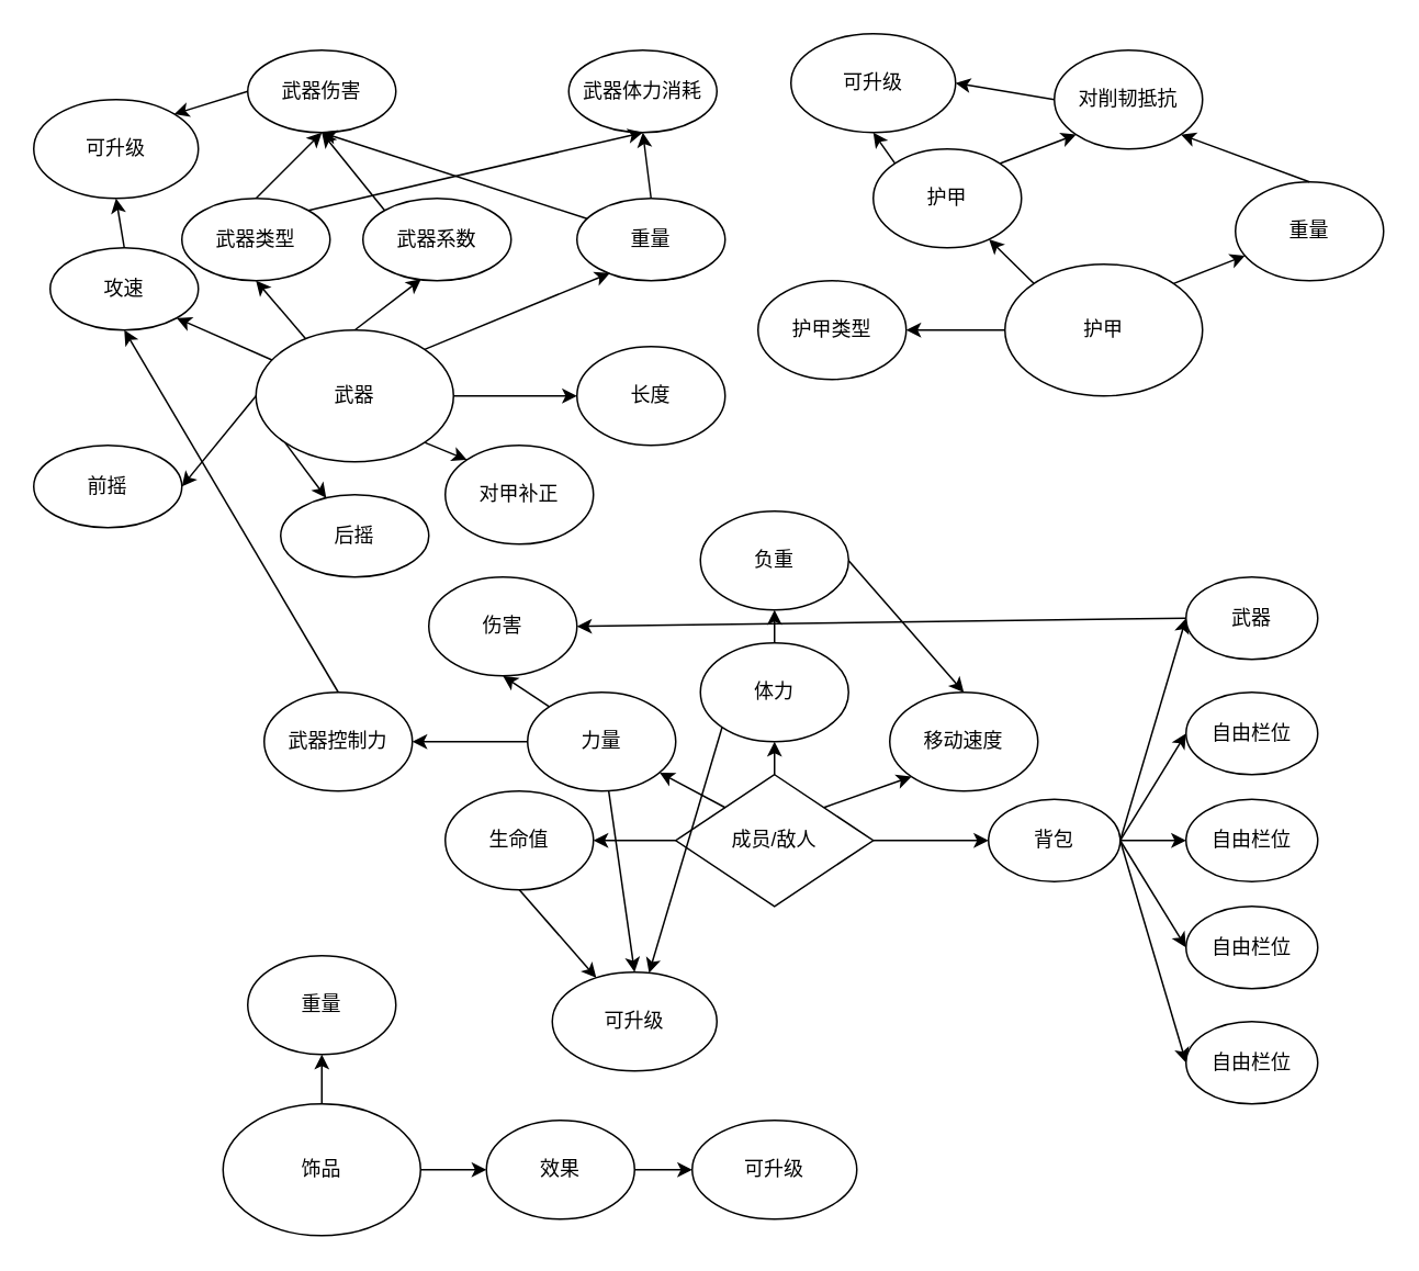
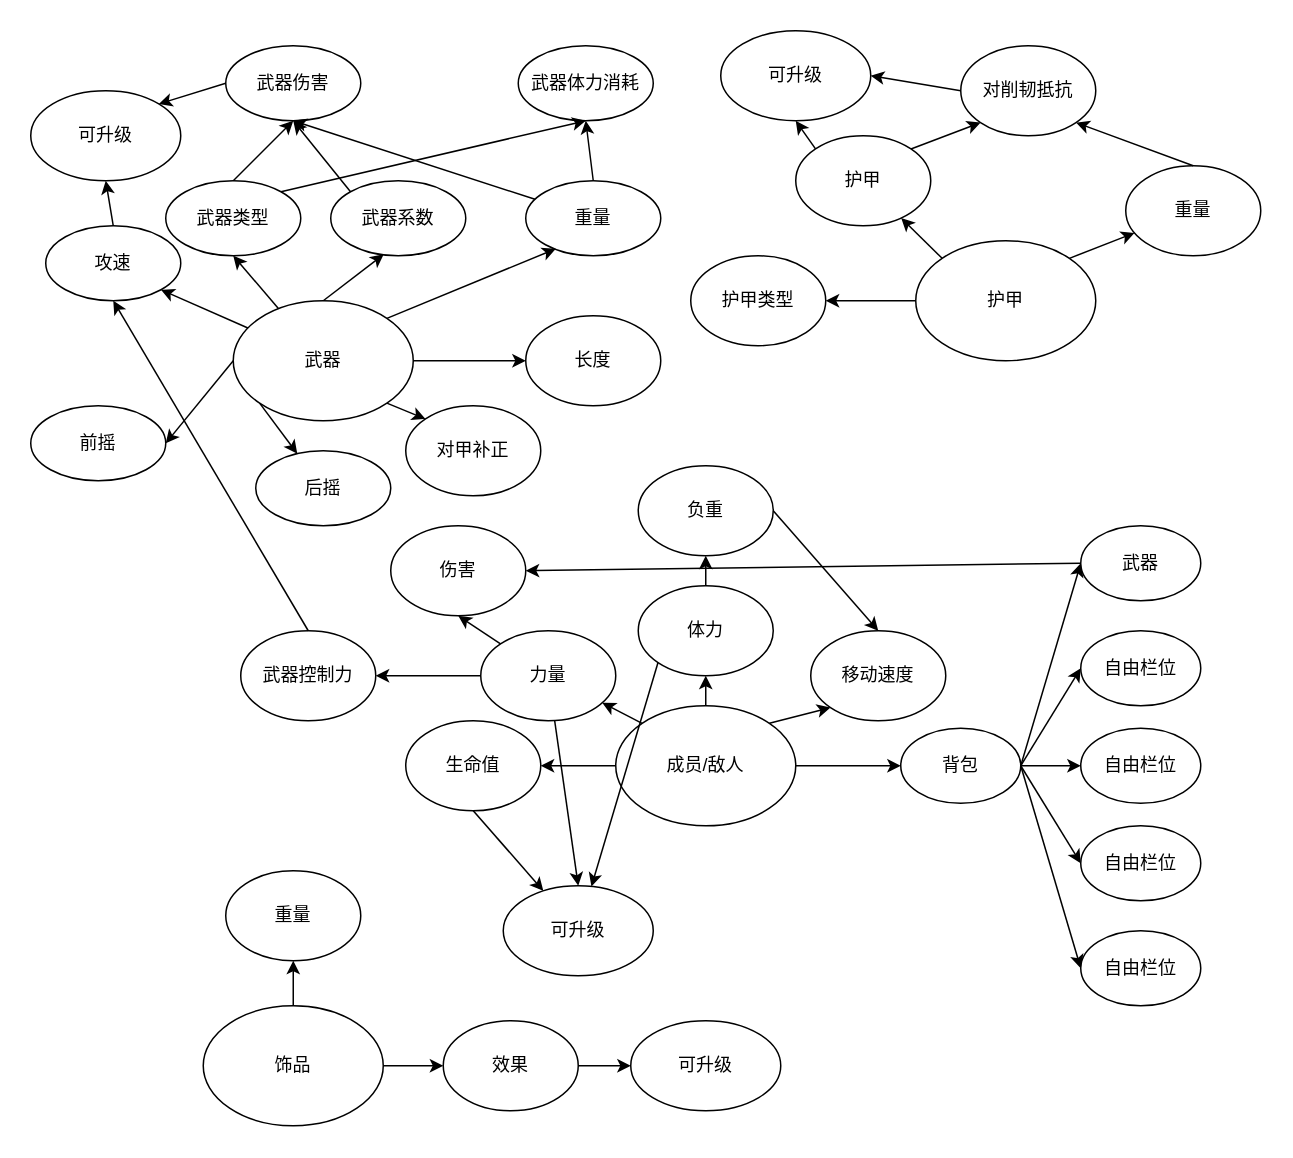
- <mxCell id="5" value="成员/敌人" style="rhombus;whiteSpace=wrap;html=1;" vertex="1" parent="1"><mxGeometry x="410" y="470" width="120" height="80" as="geometry" /></mxCell>
+ <mxCell id="5" value="成员/敌人" style="ellipse;whiteSpace=wrap;html=1;" vertex="1" parent="1"><mxGeometry x="410" y="470" width="120" height="80" as="geometry" /></mxCell>
